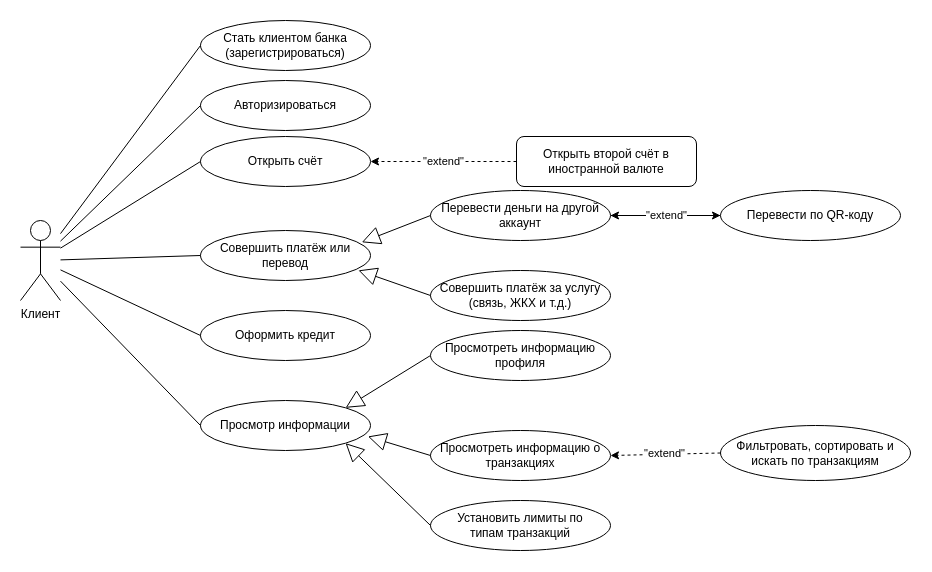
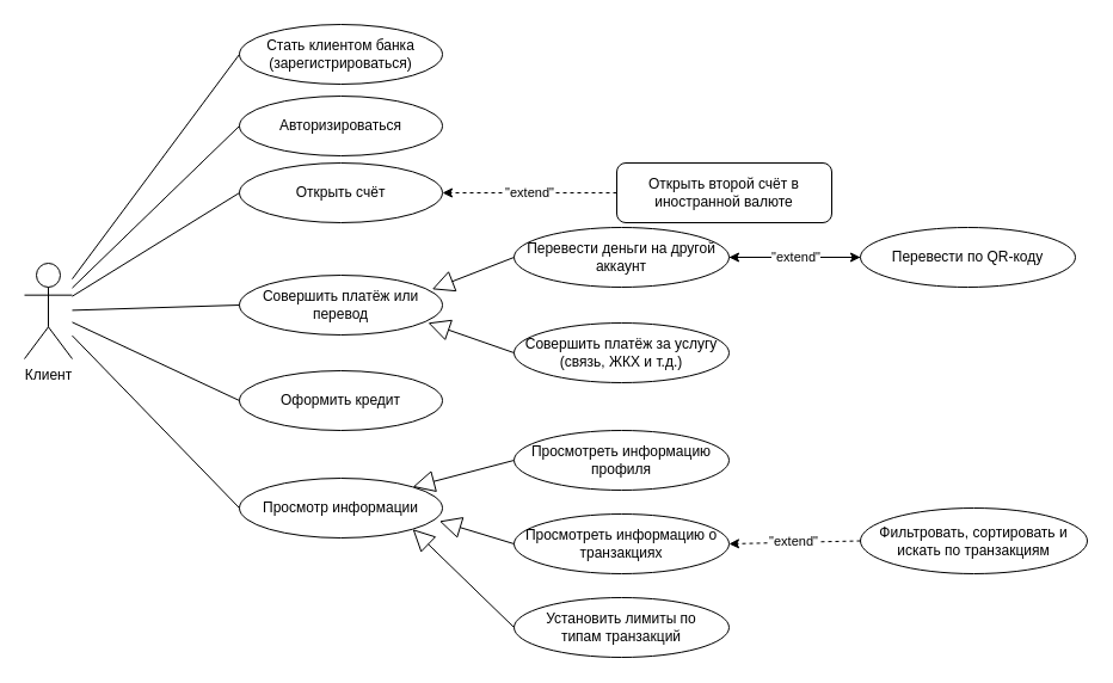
- <mxCell id="17" value="Просмотреть информацию профиля" style="ellipse;whiteSpace=wrap;html=1;" parent="1" vertex="1"><mxGeometry x="430" y="330" width="180" height="50" as="geometry" /></mxCell>
+ <mxCell id="17" value="Просмотреть информацию профиля" style="ellipse;whiteSpace=wrap;html=1;" parent="1" vertex="1"><mxGeometry x="430" y="360" width="180" height="50" as="geometry" /></mxCell>
